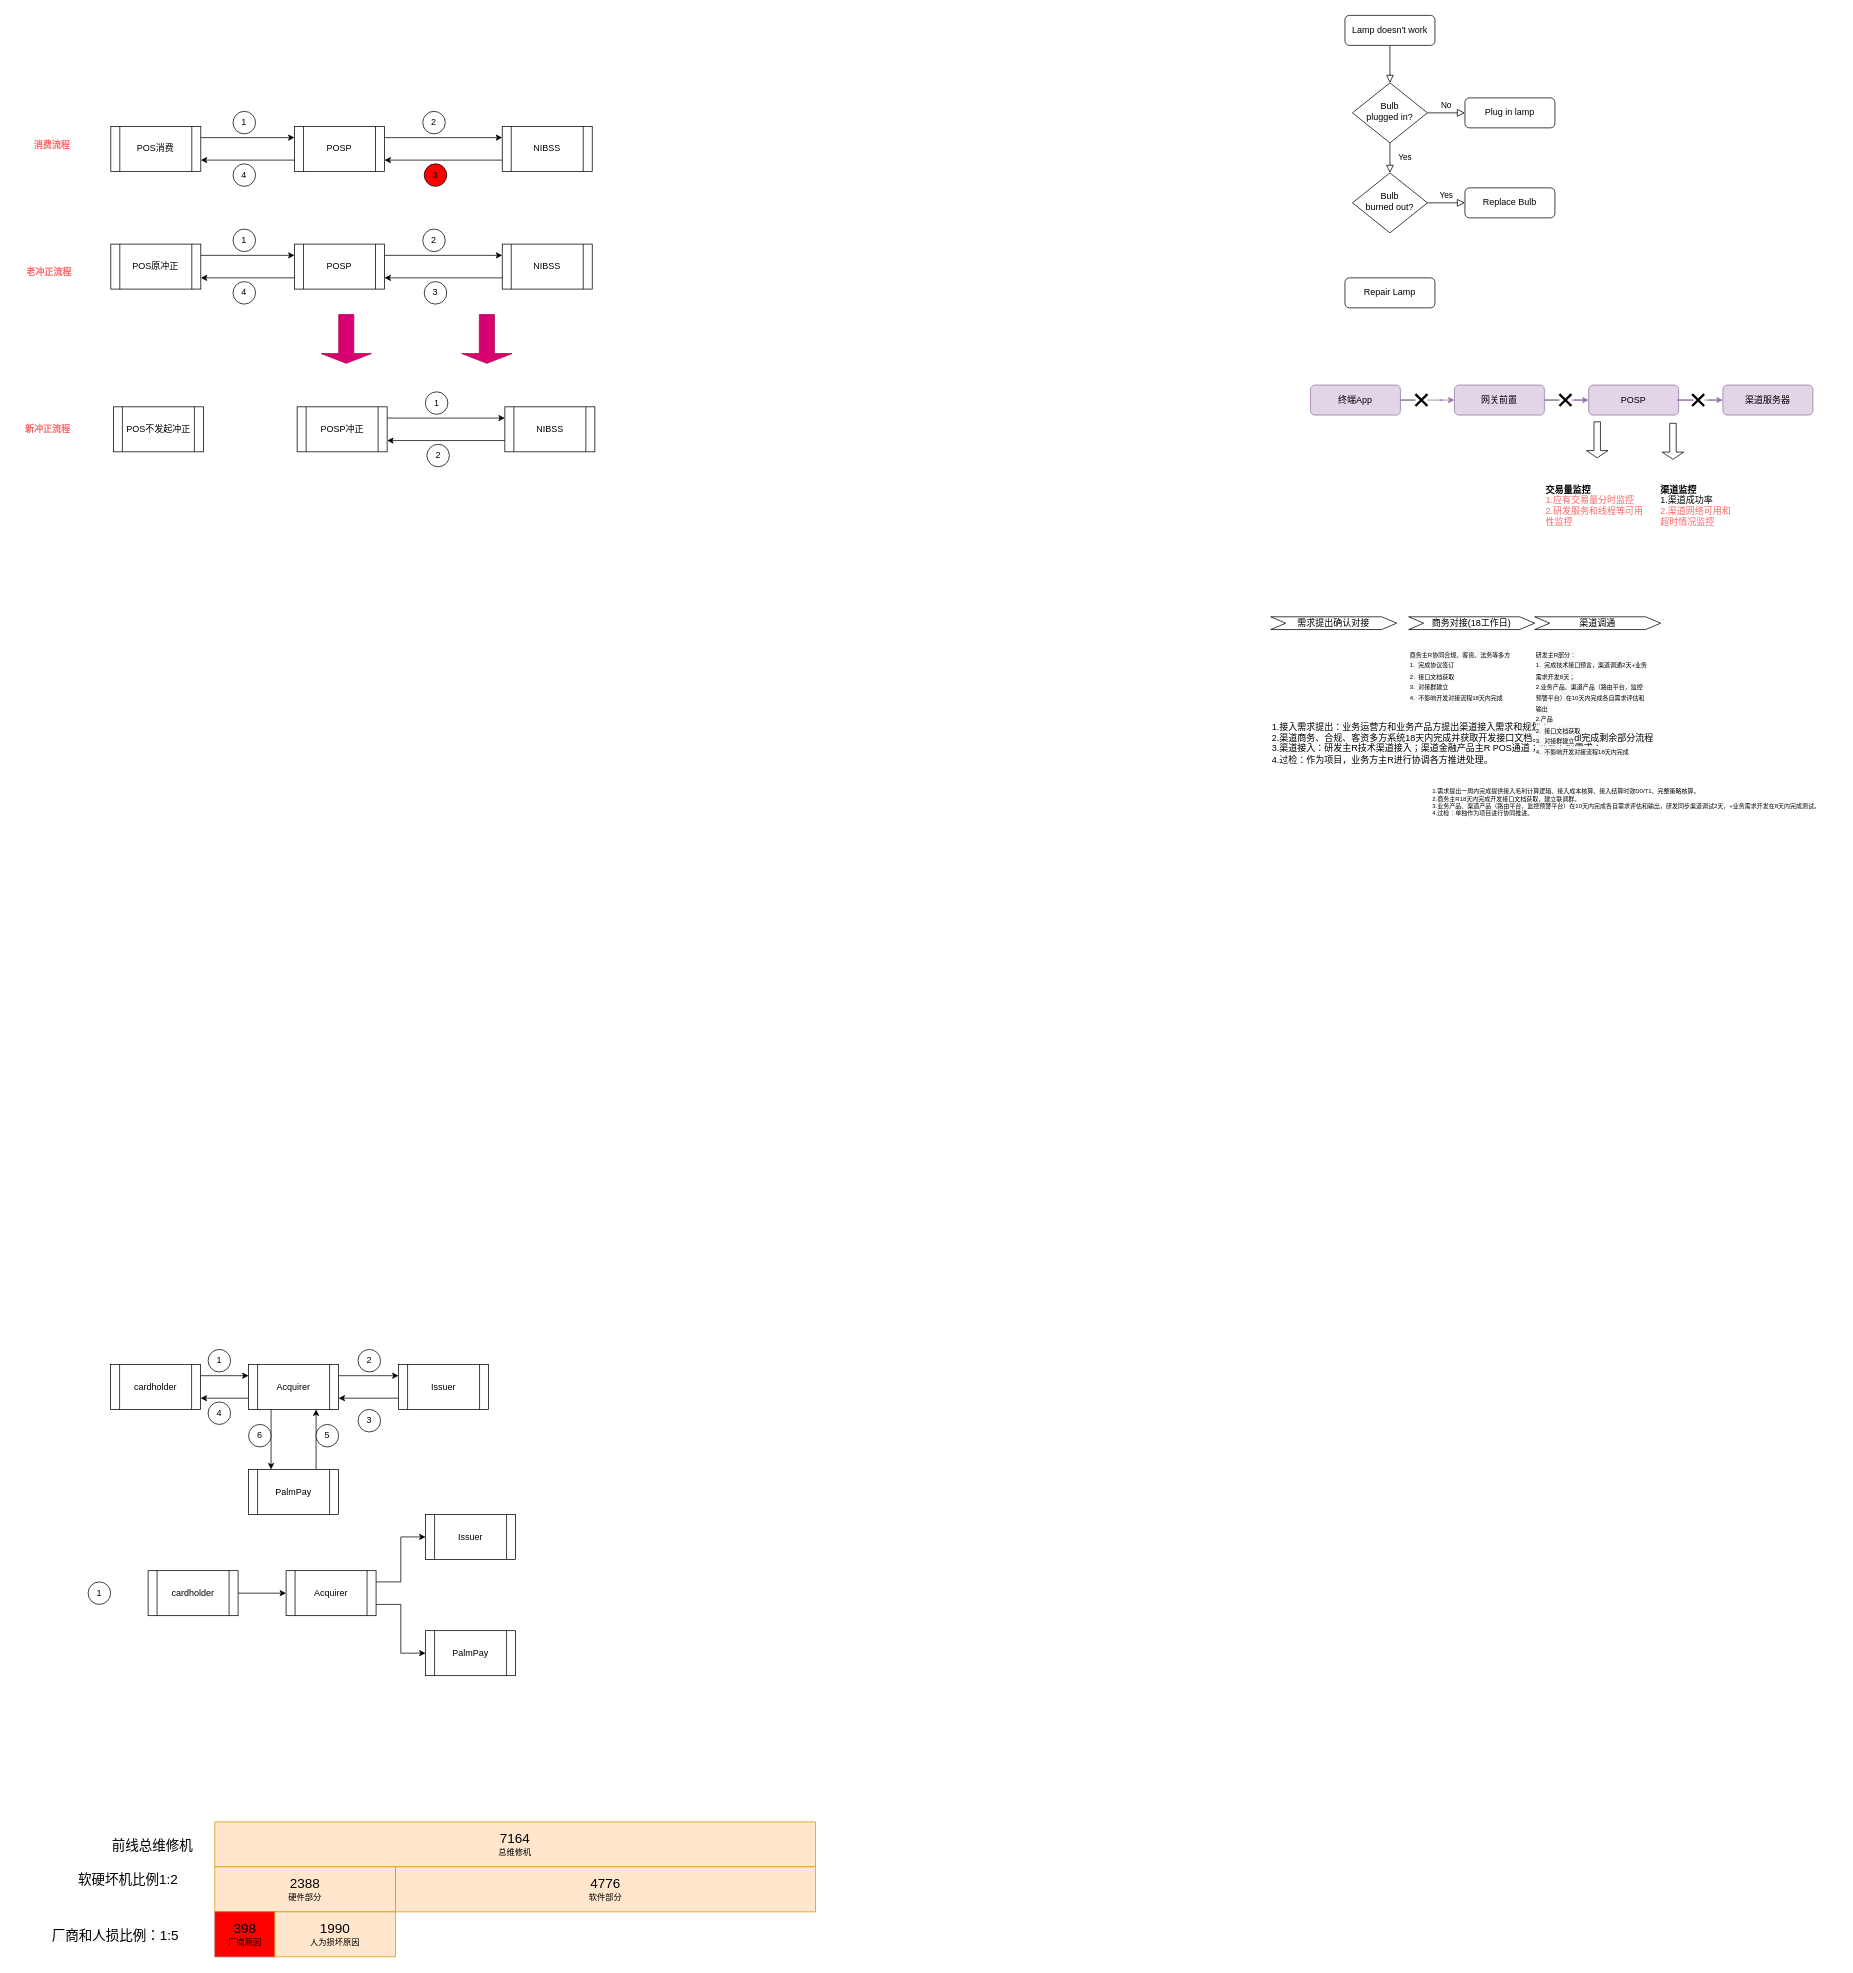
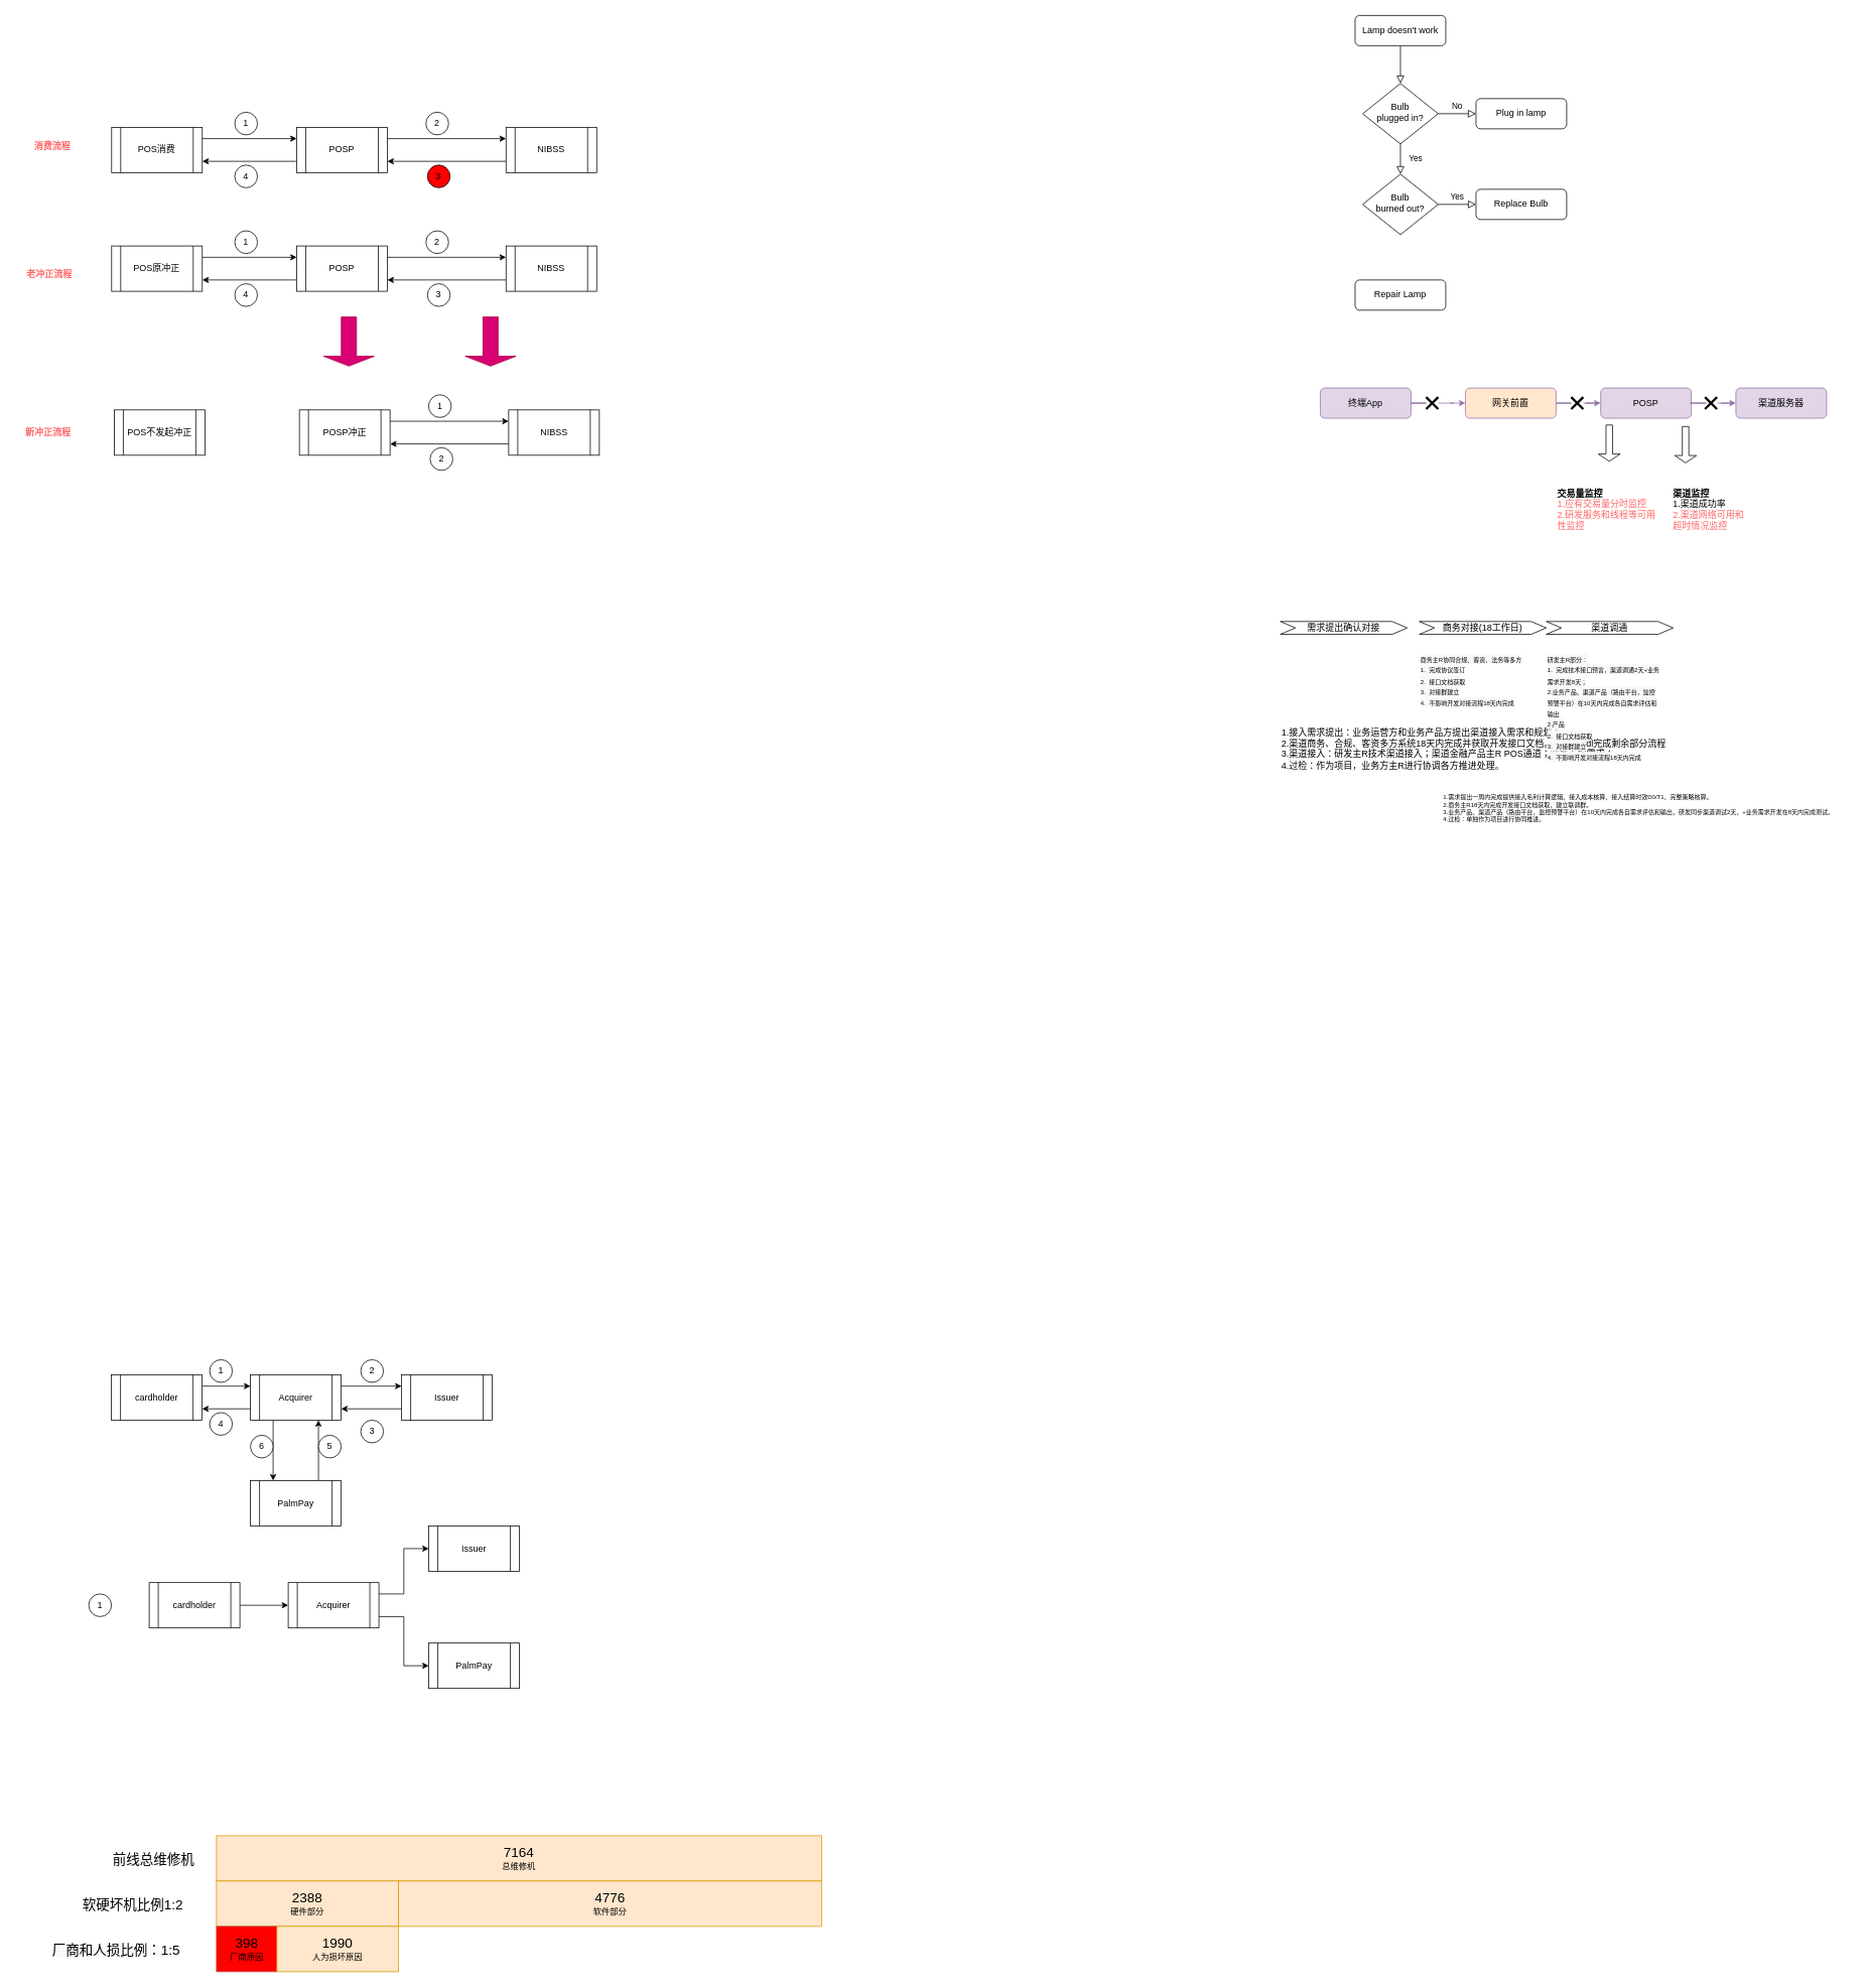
- <mxCell id="81" value="网关前置" style="rounded=1;whiteSpace=wrap;html=1;fontSize=12;glass=0;strokeWidth=1;shadow=0;fillColor=#e1d5e7;strokeColor=#9673a6;" vertex="1" parent="1"><mxGeometry x="1939" y="513" width="120" height="40" as="geometry" /></mxCell>
+ <mxCell id="81" value="网关前置" style="rounded=1;whiteSpace=wrap;html=1;fontSize=12;glass=0;strokeWidth=1;shadow=0;fillColor=#ffe6cc;strokeColor=#9673a6;" vertex="1" parent="1"><mxGeometry x="1939" y="513" width="120" height="40" as="geometry" /></mxCell>
- <mxCell id="29" value="&lt;div style=&quot;text-align: center&quot;&gt;&lt;span style=&quot;font-size: 18px&quot;&gt;&lt;font face=&quot;helvetica&quot;&gt;软硬坏机比例1:2&lt;/font&gt;&lt;/span&gt;&lt;/div&gt;" style="text;whiteSpace=wrap;html=1;" vertex="1" parent="1"><mxGeometry x="102" y="2489" width="150" height="30" as="geometry" /></mxCell>
+ <mxCell id="29" value="&lt;div style=&quot;text-align: center&quot;&gt;&lt;span style=&quot;font-size: 18px&quot;&gt;&lt;font face=&quot;helvetica&quot;&gt;软硬坏机比例1:2&lt;/font&gt;&lt;/span&gt;&lt;/div&gt;" style="text;whiteSpace=wrap;html=1;" vertex="1" parent="1"><mxGeometry x="107" y="2504" width="150" height="30" as="geometry" /></mxCell>
